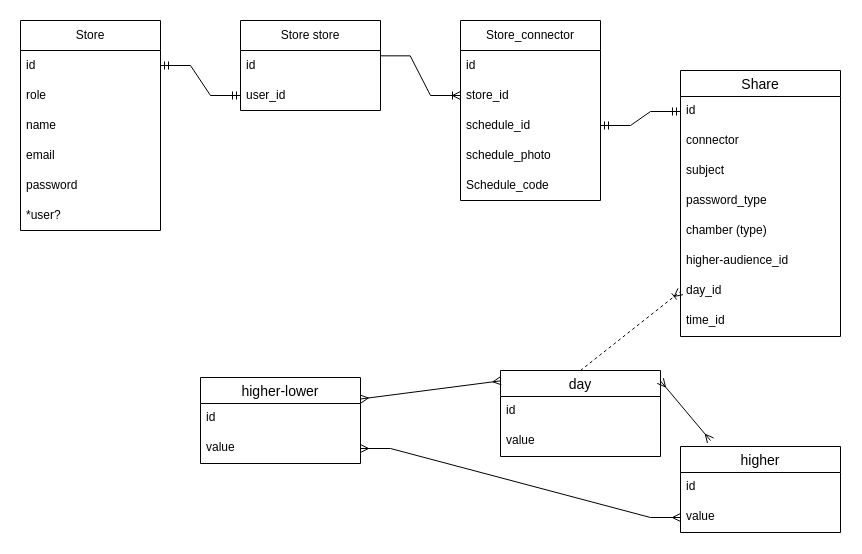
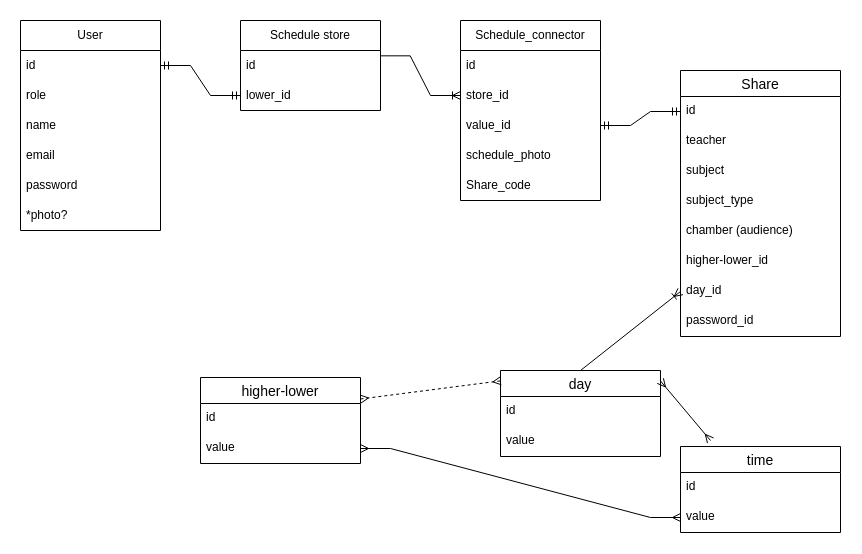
- <mxCell id="2" value="Store" style="swimlane;fontStyle=0;childLayout=stackLayout;horizontal=1;startSize=30;horizontalStack=0;resizeParent=1;resizeParentMax=0;resizeLast=0;collapsible=1;marginBottom=0;whiteSpace=wrap;html=1;" vertex="1" parent="1"><mxGeometry x="20" y="20" width="140" height="210" as="geometry" /></mxCell>
+ <mxCell id="2" value="User" style="swimlane;fontStyle=0;childLayout=stackLayout;horizontal=1;startSize=30;horizontalStack=0;resizeParent=1;resizeParentMax=0;resizeLast=0;collapsible=1;marginBottom=0;whiteSpace=wrap;html=1;" vertex="1" parent="1"><mxGeometry x="20" y="20" width="140" height="210" as="geometry" /></mxCell>
- <mxCell id="9" value="Store store" style="swimlane;fontStyle=0;childLayout=stackLayout;horizontal=1;startSize=30;horizontalStack=0;resizeParent=1;resizeParentMax=0;resizeLast=0;collapsible=1;marginBottom=0;whiteSpace=wrap;html=1;" vertex="1" parent="1"><mxGeometry x="240" y="20" width="140" height="90" as="geometry" /></mxCell>
+ <mxCell id="9" value="Schedule store" style="swimlane;fontStyle=0;childLayout=stackLayout;horizontal=1;startSize=30;horizontalStack=0;resizeParent=1;resizeParentMax=0;resizeLast=0;collapsible=1;marginBottom=0;whiteSpace=wrap;html=1;" vertex="1" parent="1"><mxGeometry x="240" y="20" width="140" height="90" as="geometry" /></mxCell>
- <mxCell id="12" value="Store_connector" style="swimlane;fontStyle=0;childLayout=stackLayout;horizontal=1;startSize=30;horizontalStack=0;resizeParent=1;resizeParentMax=0;resizeLast=0;collapsible=1;marginBottom=0;whiteSpace=wrap;html=1;" vertex="1" parent="1"><mxGeometry x="460" y="20" width="140" height="180" as="geometry" /></mxCell>
+ <mxCell id="12" value="Schedule_connector" style="swimlane;fontStyle=0;childLayout=stackLayout;horizontal=1;startSize=30;horizontalStack=0;resizeParent=1;resizeParentMax=0;resizeLast=0;collapsible=1;marginBottom=0;whiteSpace=wrap;html=1;" vertex="1" parent="1"><mxGeometry x="460" y="20" width="140" height="180" as="geometry" /></mxCell>
- <mxCell id="11" value="user_id" style="text;strokeColor=none;fillColor=none;align=left;verticalAlign=middle;spacingLeft=4;spacingRight=4;overflow=hidden;points=[[0,0.5],[1,0.5]];portConstraint=eastwest;rotatable=0;whiteSpace=wrap;html=1;" vertex="1" parent="9"><mxGeometry y="60" width="140" height="30" as="geometry" /></mxCell>
+ <mxCell id="11" value="lower_id" style="text;strokeColor=none;fillColor=none;align=left;verticalAlign=middle;spacingLeft=4;spacingRight=4;overflow=hidden;points=[[0,0.5],[1,0.5]];portConstraint=eastwest;rotatable=0;whiteSpace=wrap;html=1;" vertex="1" parent="9"><mxGeometry y="60" width="140" height="30" as="geometry" /></mxCell>
- <mxCell id="15" value="schedule_id" style="text;strokeColor=none;fillColor=none;align=left;verticalAlign=middle;spacingLeft=4;spacingRight=4;overflow=hidden;points=[[0,0.5],[1,0.5]];portConstraint=eastwest;rotatable=0;whiteSpace=wrap;html=1;" vertex="1" parent="12"><mxGeometry y="90" width="140" height="30" as="geometry" /></mxCell>
+ <mxCell id="15" value="value_id" style="text;strokeColor=none;fillColor=none;align=left;verticalAlign=middle;spacingLeft=4;spacingRight=4;overflow=hidden;points=[[0,0.5],[1,0.5]];portConstraint=eastwest;rotatable=0;whiteSpace=wrap;html=1;" vertex="1" parent="12"><mxGeometry y="90" width="140" height="30" as="geometry" /></mxCell>
- <mxCell id="22" value="connector" style="text;strokeColor=none;fillColor=none;spacingLeft=4;spacingRight=4;overflow=hidden;rotatable=0;points=[[0,0.5],[1,0.5]];portConstraint=eastwest;fontSize=12;whiteSpace=wrap;html=1;" vertex="1" parent="20"><mxGeometry y="56" width="160" height="30" as="geometry" /></mxCell>
+ <mxCell id="22" value="teacher" style="text;strokeColor=none;fillColor=none;spacingLeft=4;spacingRight=4;overflow=hidden;rotatable=0;points=[[0,0.5],[1,0.5]];portConstraint=eastwest;fontSize=12;whiteSpace=wrap;html=1;" vertex="1" parent="20"><mxGeometry y="56" width="160" height="30" as="geometry" /></mxCell>
- <mxCell id="17" value="Schedule_code" style="text;strokeColor=none;fillColor=none;align=left;verticalAlign=middle;spacingLeft=4;spacingRight=4;overflow=hidden;points=[[0,0.5],[1,0.5]];portConstraint=eastwest;rotatable=0;whiteSpace=wrap;html=1;" vertex="1" parent="12"><mxGeometry y="150" width="140" height="30" as="geometry" /></mxCell>
+ <mxCell id="17" value="Share_code" style="text;strokeColor=none;fillColor=none;align=left;verticalAlign=middle;spacingLeft=4;spacingRight=4;overflow=hidden;points=[[0,0.5],[1,0.5]];portConstraint=eastwest;rotatable=0;whiteSpace=wrap;html=1;" vertex="1" parent="12"><mxGeometry y="150" width="140" height="30" as="geometry" /></mxCell>
- <mxCell id="24" value="password_type" style="text;strokeColor=none;fillColor=none;spacingLeft=4;spacingRight=4;overflow=hidden;rotatable=0;points=[[0,0.5],[1,0.5]];portConstraint=eastwest;fontSize=12;whiteSpace=wrap;html=1;" vertex="1" parent="20"><mxGeometry y="116" width="160" height="30" as="geometry" /></mxCell>
+ <mxCell id="24" value="subject_type" style="text;strokeColor=none;fillColor=none;spacingLeft=4;spacingRight=4;overflow=hidden;rotatable=0;points=[[0,0.5],[1,0.5]];portConstraint=eastwest;fontSize=12;whiteSpace=wrap;html=1;" vertex="1" parent="20"><mxGeometry y="116" width="160" height="30" as="geometry" /></mxCell>
- <mxCell id="8" value="*user?" style="text;strokeColor=none;fillColor=none;align=left;verticalAlign=middle;spacingLeft=4;spacingRight=4;overflow=hidden;points=[[0,0.5],[1,0.5]];portConstraint=eastwest;rotatable=0;whiteSpace=wrap;html=1;" vertex="1" parent="2"><mxGeometry y="180" width="140" height="30" as="geometry" /></mxCell>
+ <mxCell id="8" value="*photo?" style="text;strokeColor=none;fillColor=none;align=left;verticalAlign=middle;spacingLeft=4;spacingRight=4;overflow=hidden;points=[[0,0.5],[1,0.5]];portConstraint=eastwest;rotatable=0;whiteSpace=wrap;html=1;" vertex="1" parent="2"><mxGeometry y="180" width="140" height="30" as="geometry" /></mxCell>
- <mxCell id="25" value="chamber (type)" style="text;strokeColor=none;fillColor=none;spacingLeft=4;spacingRight=4;overflow=hidden;rotatable=0;points=[[0,0.5],[1,0.5]];portConstraint=eastwest;fontSize=12;whiteSpace=wrap;html=1;" vertex="1" parent="20"><mxGeometry y="146" width="160" height="30" as="geometry" /></mxCell>
+ <mxCell id="25" value="chamber (audience)" style="text;strokeColor=none;fillColor=none;spacingLeft=4;spacingRight=4;overflow=hidden;rotatable=0;points=[[0,0.5],[1,0.5]];portConstraint=eastwest;fontSize=12;whiteSpace=wrap;html=1;" vertex="1" parent="20"><mxGeometry y="146" width="160" height="30" as="geometry" /></mxCell>
- <mxCell id="26" value="higher-audience_id" style="text;strokeColor=none;fillColor=none;spacingLeft=4;spacingRight=4;overflow=hidden;rotatable=0;points=[[0,0.5],[1,0.5]];portConstraint=eastwest;fontSize=12;whiteSpace=wrap;html=1;" vertex="1" parent="20"><mxGeometry y="176" width="160" height="30" as="geometry" /></mxCell>
+ <mxCell id="26" value="higher-lower_id" style="text;strokeColor=none;fillColor=none;spacingLeft=4;spacingRight=4;overflow=hidden;rotatable=0;points=[[0,0.5],[1,0.5]];portConstraint=eastwest;fontSize=12;whiteSpace=wrap;html=1;" vertex="1" parent="20"><mxGeometry y="176" width="160" height="30" as="geometry" /></mxCell>
- <mxCell id="28" value="time_id" style="text;strokeColor=none;fillColor=none;spacingLeft=4;spacingRight=4;overflow=hidden;rotatable=0;points=[[0,0.5],[1,0.5]];portConstraint=eastwest;fontSize=12;whiteSpace=wrap;html=1;" vertex="1" parent="20"><mxGeometry y="236" width="160" height="30" as="geometry" /></mxCell>
+ <mxCell id="28" value="password_id" style="text;strokeColor=none;fillColor=none;spacingLeft=4;spacingRight=4;overflow=hidden;rotatable=0;points=[[0,0.5],[1,0.5]];portConstraint=eastwest;fontSize=12;whiteSpace=wrap;html=1;" vertex="1" parent="20"><mxGeometry y="236" width="160" height="30" as="geometry" /></mxCell>
- <mxCell id="39" value="" style="fontSize=12;html=1;endArrow=ERoneToMany;rounded=0;entryX=0;entryY=0.5;entryDx=0;entryDy=0;exitX=0.5;exitY=0;exitDx=0;exitDy=0;dashed=1;" edge="1" parent="1" source="36" target="27"><mxGeometry width="100" height="100" relative="1" as="geometry"><mxPoint x="770" y="380" as="sourcePoint" /><mxPoint x="763" y="346" as="targetPoint" /></mxGeometry></mxCell>
+ <mxCell id="39" value="" style="fontSize=12;html=1;endArrow=ERoneToMany;rounded=0;entryX=0;entryY=0.5;entryDx=0;entryDy=0;exitX=0.5;exitY=0;exitDx=0;exitDy=0;" edge="1" parent="1" source="36" target="27"><mxGeometry width="100" height="100" relative="1" as="geometry"><mxPoint x="770" y="380" as="sourcePoint" /><mxPoint x="763" y="346" as="targetPoint" /></mxGeometry></mxCell>
- <mxCell id="40" value="" style="fontSize=12;html=1;endArrow=ERmany;startArrow=ERmany;rounded=0;exitX=1;exitY=0.25;exitDx=0;exitDy=0;entryX=0.002;entryY=0.12;entryDx=0;entryDy=0;entryPerimeter=0;" edge="1" parent="1" source="29" target="36"><mxGeometry width="100" height="100" relative="1" as="geometry"><mxPoint x="400" y="470" as="sourcePoint" /><mxPoint x="500" y="370" as="targetPoint" /></mxGeometry></mxCell>
+ <mxCell id="40" value="" style="fontSize=12;html=1;endArrow=ERmany;startArrow=ERmany;rounded=0;exitX=1;exitY=0.25;exitDx=0;exitDy=0;entryX=0.002;entryY=0.12;entryDx=0;entryDy=0;entryPerimeter=0;dashed=1;" edge="1" parent="1" source="29" target="36"><mxGeometry width="100" height="100" relative="1" as="geometry"><mxPoint x="400" y="470" as="sourcePoint" /><mxPoint x="500" y="370" as="targetPoint" /></mxGeometry></mxCell>
- <mxCell id="33" value="higher" style="swimlane;fontStyle=0;childLayout=stackLayout;horizontal=1;startSize=26;horizontalStack=0;resizeParent=1;resizeParentMax=0;resizeLast=0;collapsible=1;marginBottom=0;align=center;fontSize=14;" vertex="1" parent="1"><mxGeometry x="680" y="446" width="160" height="86" as="geometry" /></mxCell>
+ <mxCell id="33" value="time" style="swimlane;fontStyle=0;childLayout=stackLayout;horizontal=1;startSize=26;horizontalStack=0;resizeParent=1;resizeParentMax=0;resizeLast=0;collapsible=1;marginBottom=0;align=center;fontSize=14;" vertex="1" parent="1"><mxGeometry x="680" y="446" width="160" height="86" as="geometry" /></mxCell>
